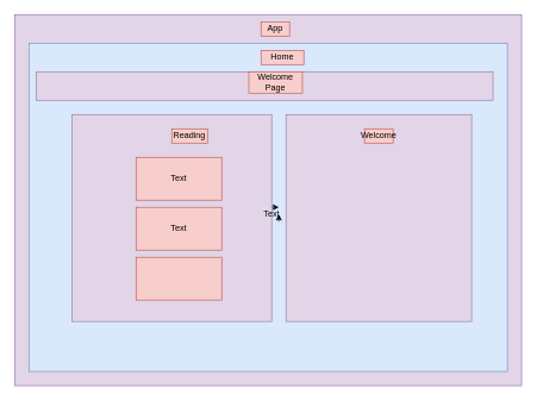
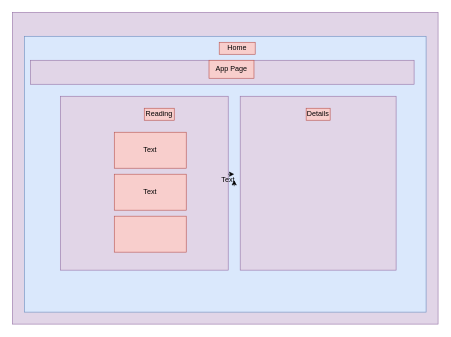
- <mxCell id="3" value="App" style="text;html=1;strokeColor=#b85450;fillColor=#f8cecc;align=center;verticalAlign=middle;whiteSpace=wrap;rounded=0;" vertex="1" parent="1"><mxGeometry x="365" y="30" width="40" height="20" as="geometry" /></mxCell>
- <mxCell id="7" value="Welcome Page" style="text;html=1;strokeColor=#b85450;fillColor=#f8cecc;align=center;verticalAlign=middle;whiteSpace=wrap;rounded=0;" vertex="1" parent="1"><mxGeometry x="348" y="100" width="75" height="30" as="geometry" /></mxCell>
+ <mxCell id="7" value="App Page" style="text;html=1;strokeColor=#b85450;fillColor=#f8cecc;align=center;verticalAlign=middle;whiteSpace=wrap;rounded=0;" vertex="1" parent="1"><mxGeometry x="348" y="100" width="75" height="30" as="geometry" /></mxCell>
- <mxCell id="14" value="Welcome" style="text;html=1;strokeColor=#b85450;fillColor=#f8cecc;align=center;verticalAlign=middle;whiteSpace=wrap;rounded=0;" vertex="1" parent="1"><mxGeometry x="510" y="180" width="40" height="20" as="geometry" /></mxCell>
+ <mxCell id="14" value="Details" style="text;html=1;strokeColor=#b85450;fillColor=#f8cecc;align=center;verticalAlign=middle;whiteSpace=wrap;rounded=0;" vertex="1" parent="1"><mxGeometry x="510" y="180" width="40" height="20" as="geometry" /></mxCell>
